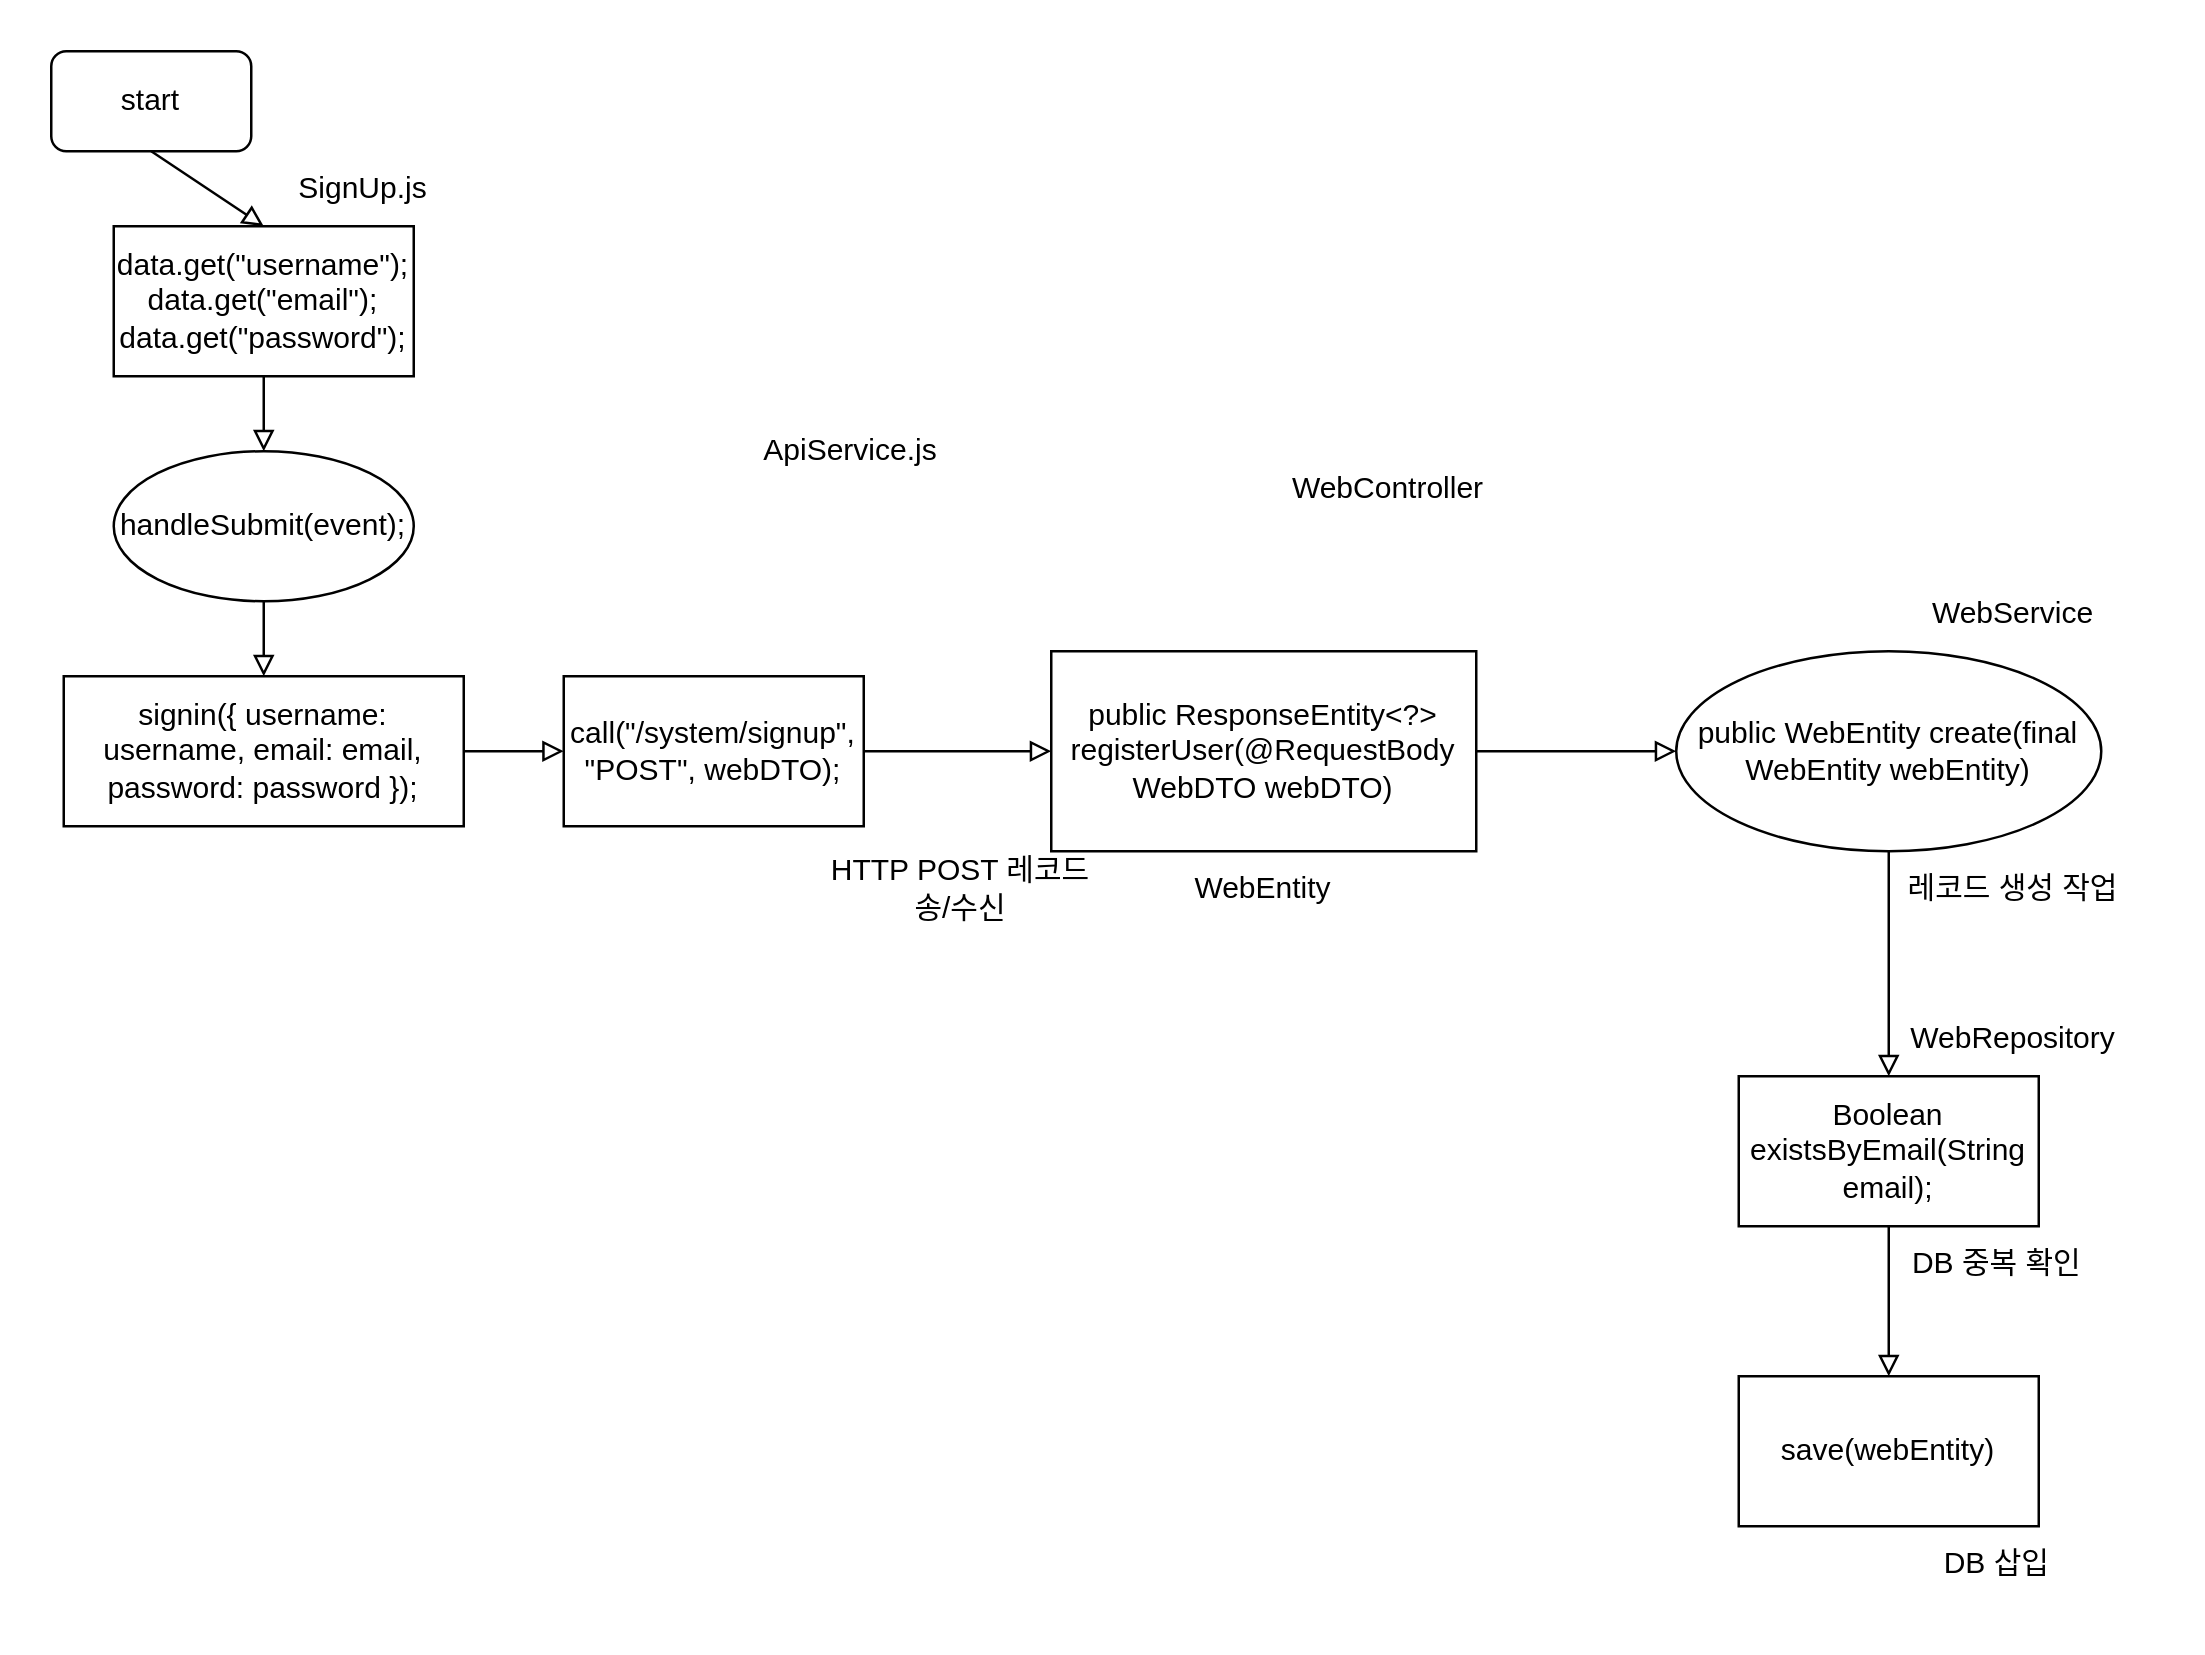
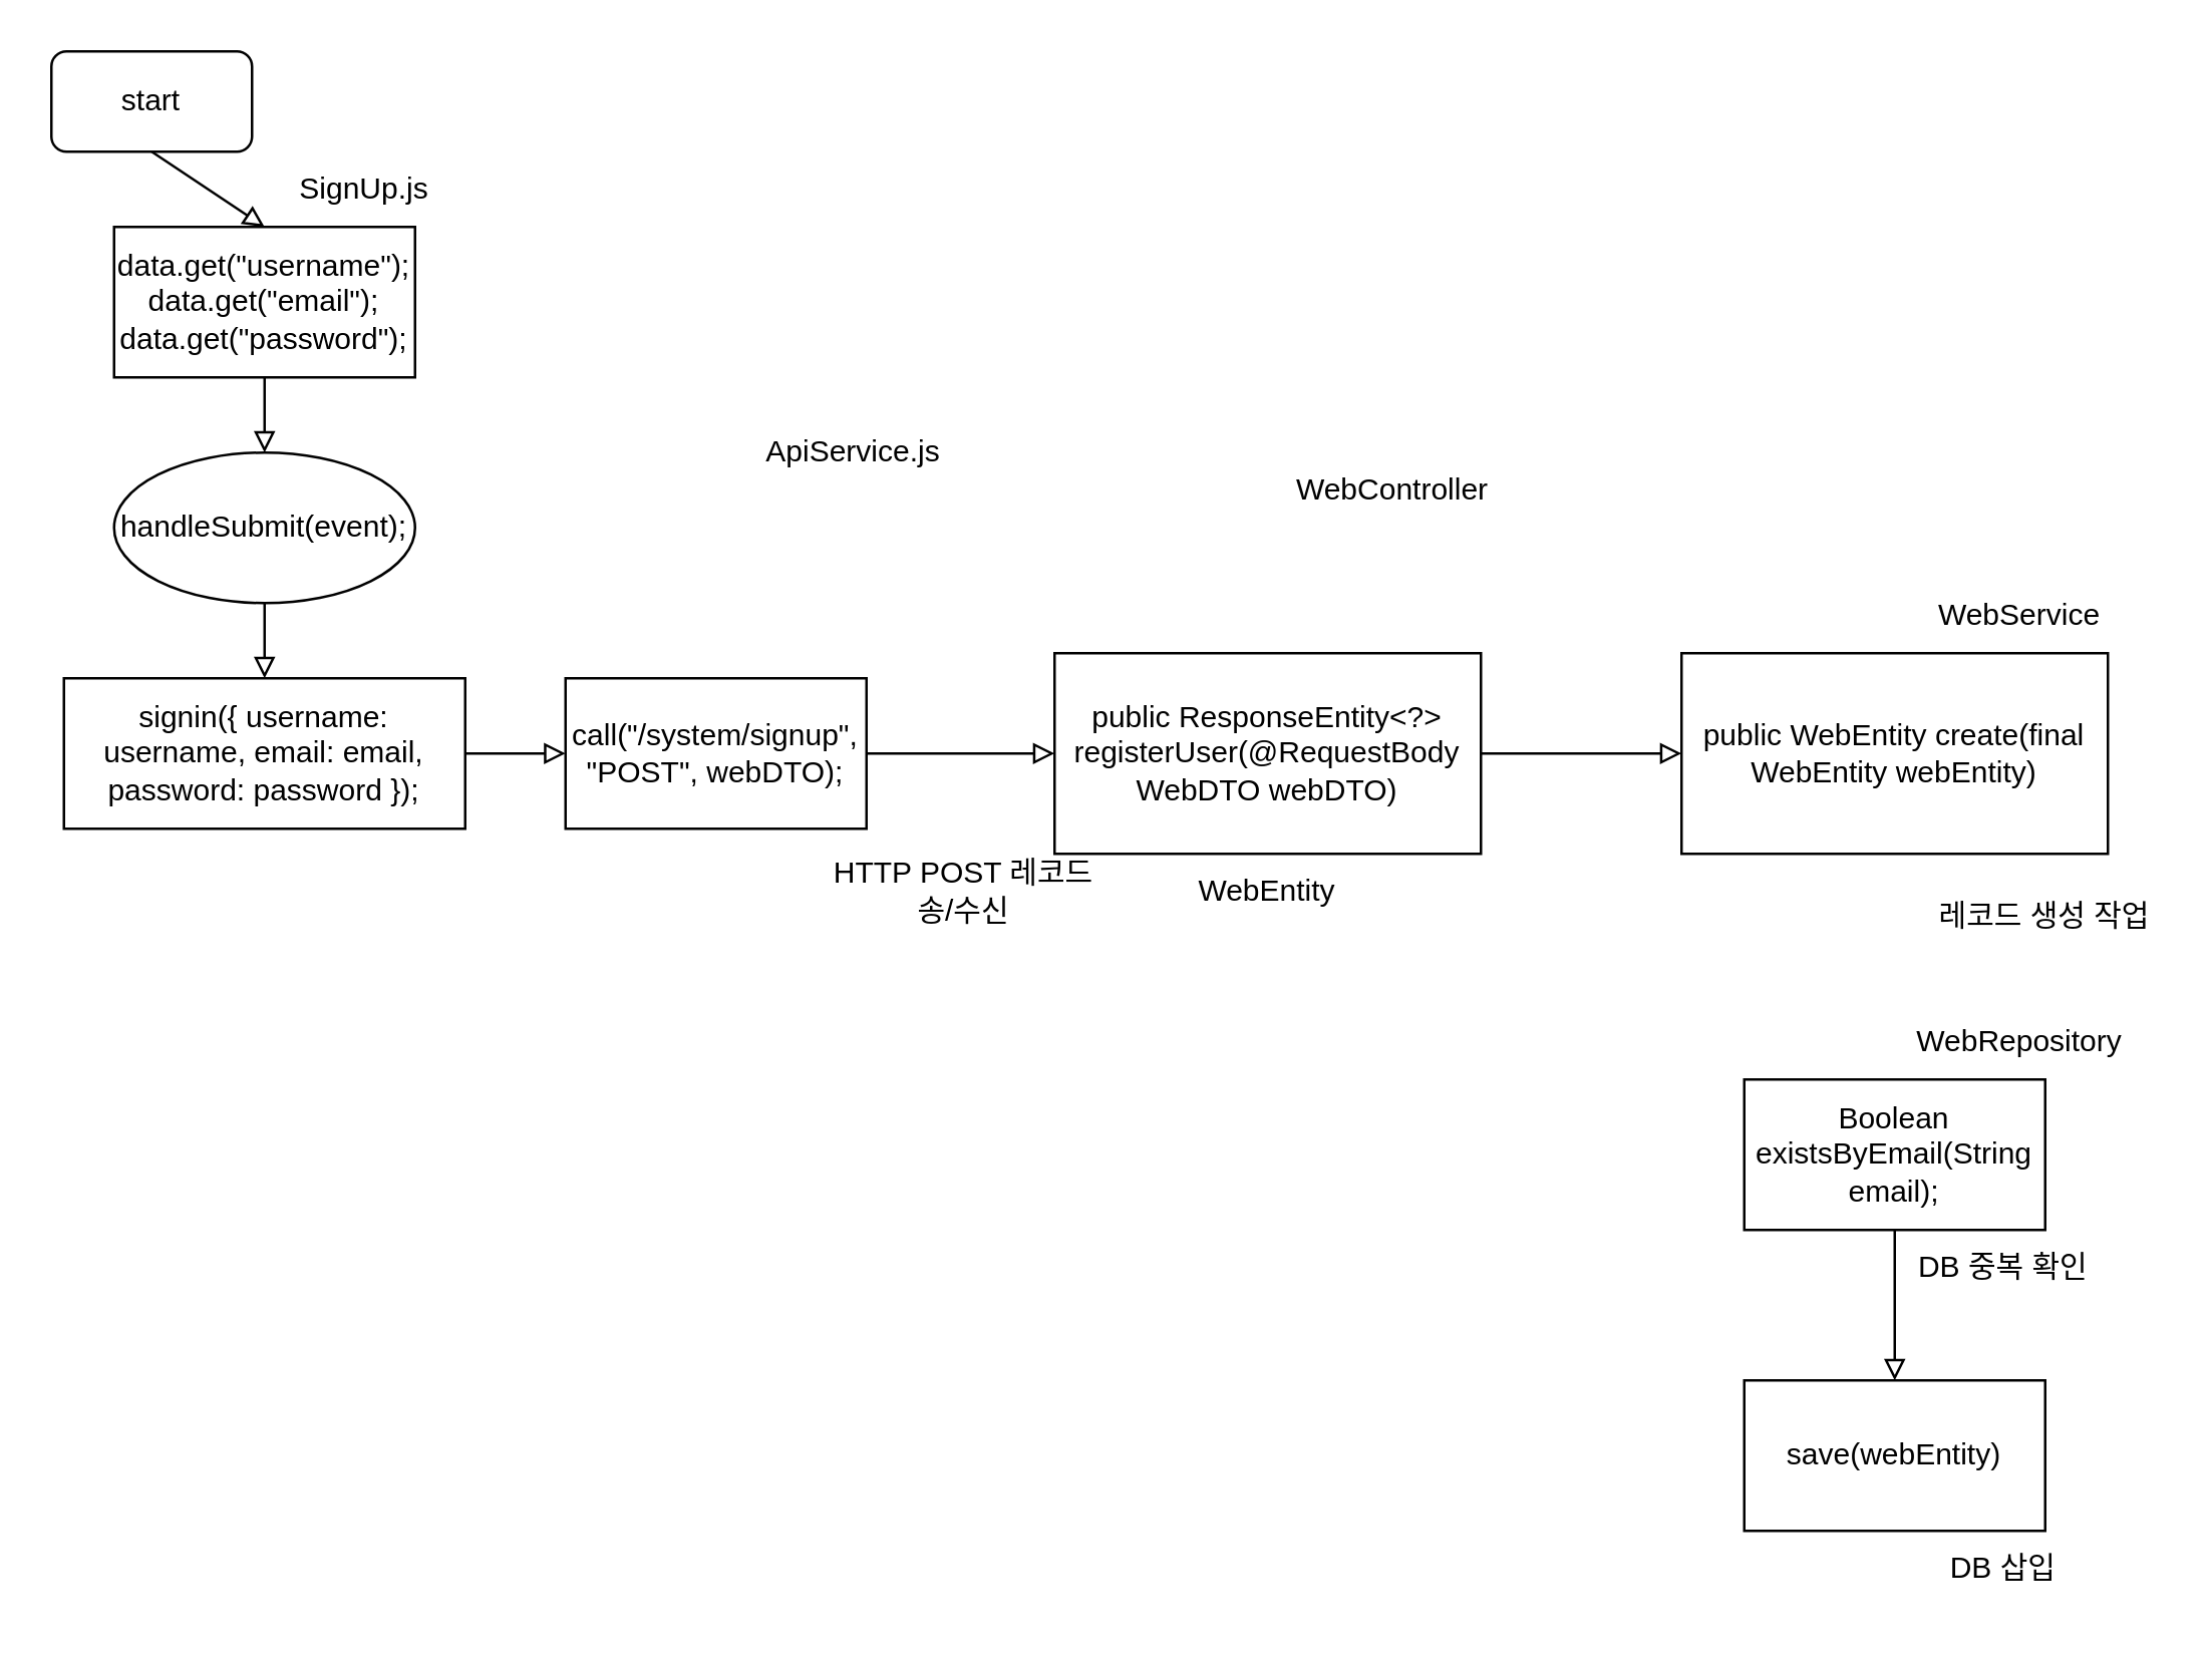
- <mxCell id="18" value="public WebEntity create(final WebEntity webEntity)" style="ellipse;whiteSpace=wrap;html=1;" vertex="1" parent="1"><mxGeometry x="670" y="260" width="170" height="80" as="geometry" /></mxCell>
+ <mxCell id="18" value="public WebEntity create(final WebEntity webEntity)" style="whiteSpace=wrap;html=1;rounded=0;" vertex="1" parent="1"><mxGeometry x="670" y="260" width="170" height="80" as="geometry" /></mxCell>
- <mxCell id="25" value="레코드 생성 작업" style="text;html=1;strokeColor=none;fillColor=none;align=center;verticalAlign=middle;whiteSpace=wrap;rounded=0;" vertex="1" parent="1"><mxGeometry x="750" y="340" width="110" height="30" as="geometry" /></mxCell>
+ <mxCell id="25" value="레코드 생성 작업" style="text;html=1;strokeColor=none;fillColor=none;align=center;verticalAlign=middle;whiteSpace=wrap;rounded=0;" vertex="1" parent="1"><mxGeometry x="760" y="350" width="110" height="30" as="geometry" /></mxCell>
- <mxCell id="17" value="" style="edgeStyle=none;rounded=0;orthogonalLoop=1;jettySize=auto;html=1;endArrow=block;endFill=0;" edge="1" parent="1" source="18" target="20"><mxGeometry relative="1" as="geometry" /></mxCell>
